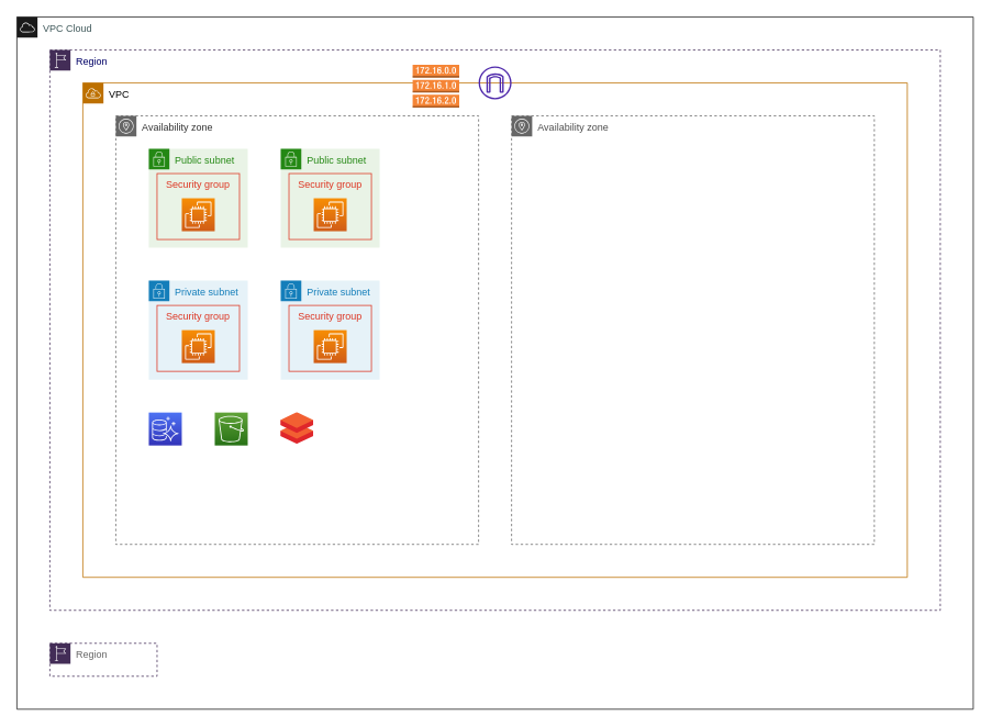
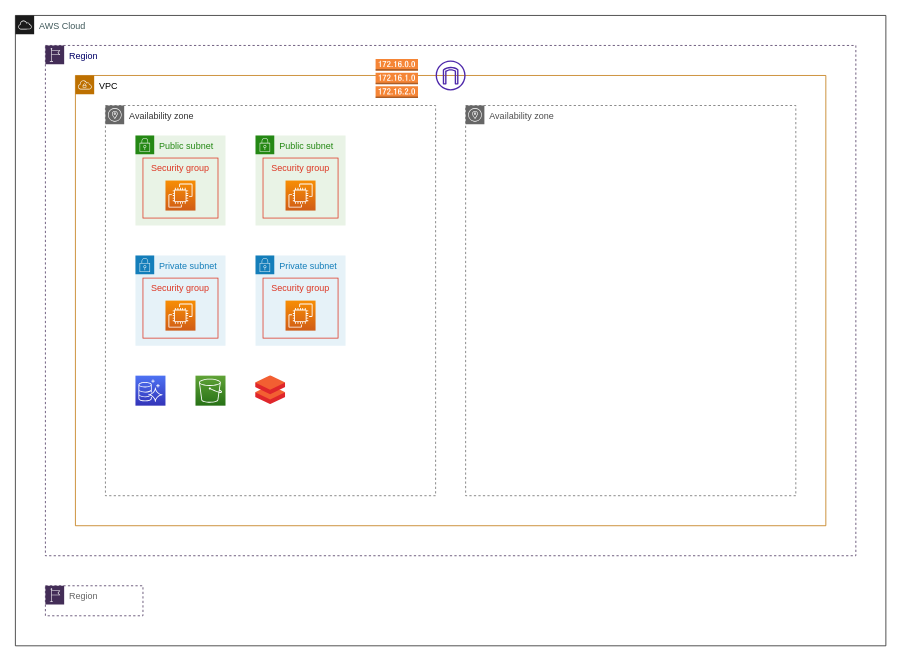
- <mxCell id="2" value="&lt;font color=&quot;#3f585a&quot;&gt;VPC Cloud&lt;/font&gt;" style="sketch=0;outlineConnect=0;gradientColor=none;html=1;whiteSpace=wrap;fontSize=12;fontStyle=0;shape=mxgraph.aws4.group;grIcon=mxgraph.aws4.group_aws_cloud;strokeColor=#1A1A1A;fillColor=none;verticalAlign=top;align=left;spacingLeft=30;fontColor=#AAB7B8;dashed=0;" vertex="1" parent="1"><mxGeometry x="20" y="20" width="1160" height="840" as="geometry" /></mxCell>
+ <mxCell id="2" value="&lt;font color=&quot;#3f585a&quot;&gt;AWS Cloud&lt;/font&gt;" style="sketch=0;outlineConnect=0;gradientColor=none;html=1;whiteSpace=wrap;fontSize=12;fontStyle=0;shape=mxgraph.aws4.group;grIcon=mxgraph.aws4.group_aws_cloud;strokeColor=#1A1A1A;fillColor=none;verticalAlign=top;align=left;spacingLeft=30;fontColor=#AAB7B8;dashed=0;" vertex="1" parent="1"><mxGeometry x="20" y="20" width="1160" height="840" as="geometry" /></mxCell>
